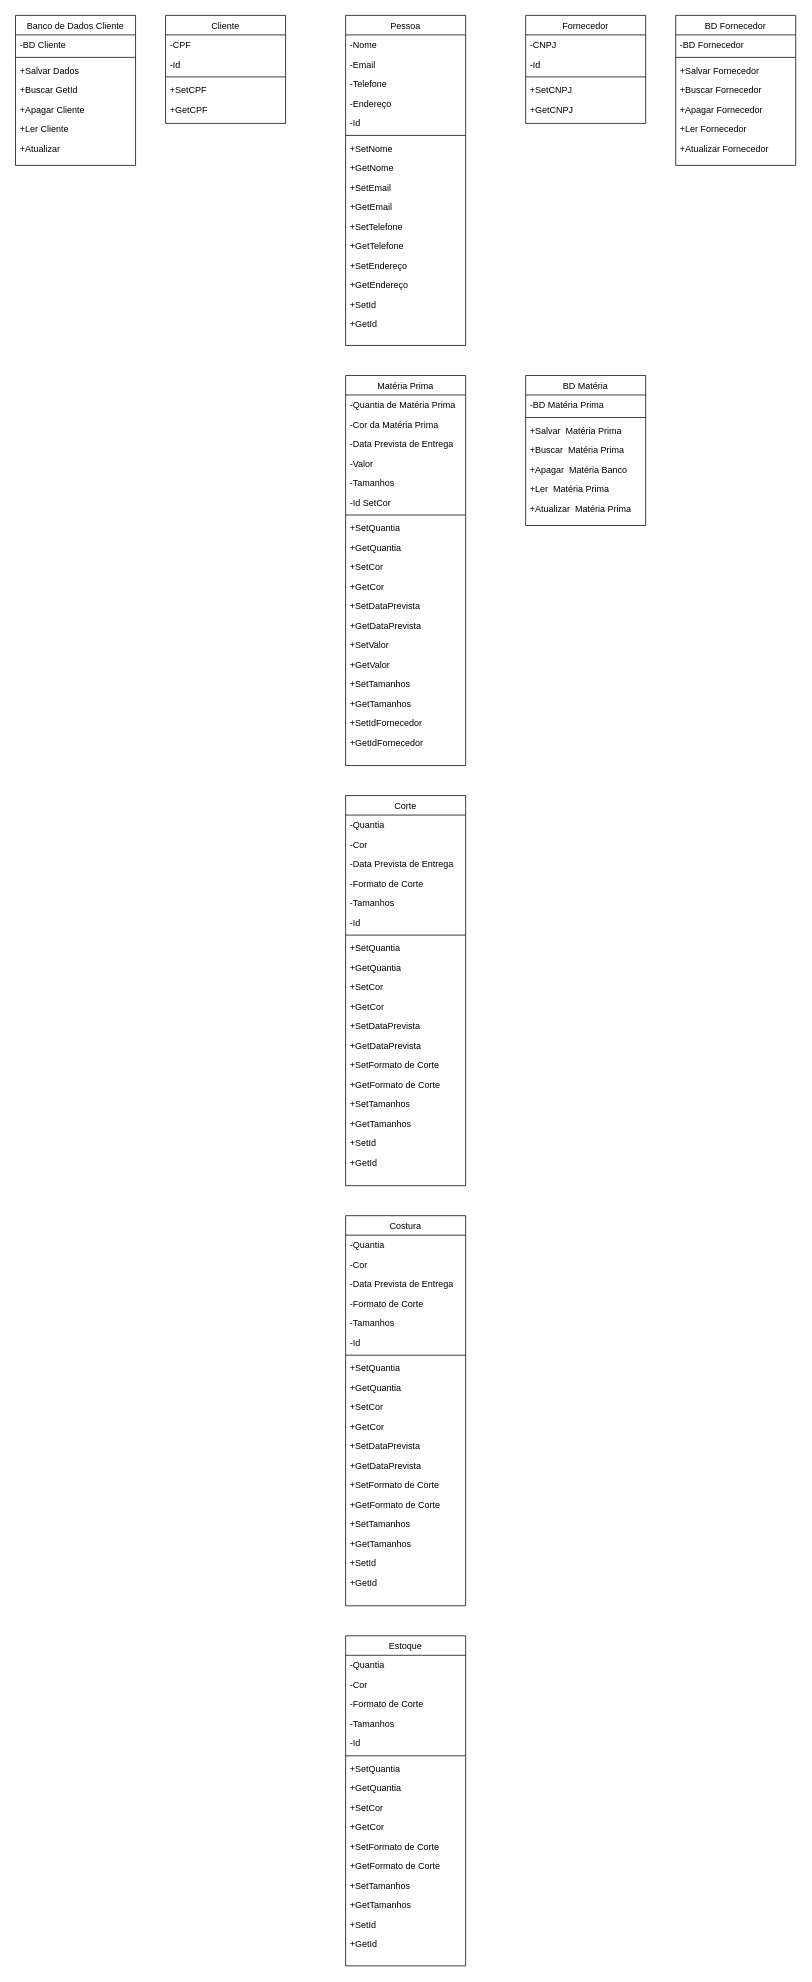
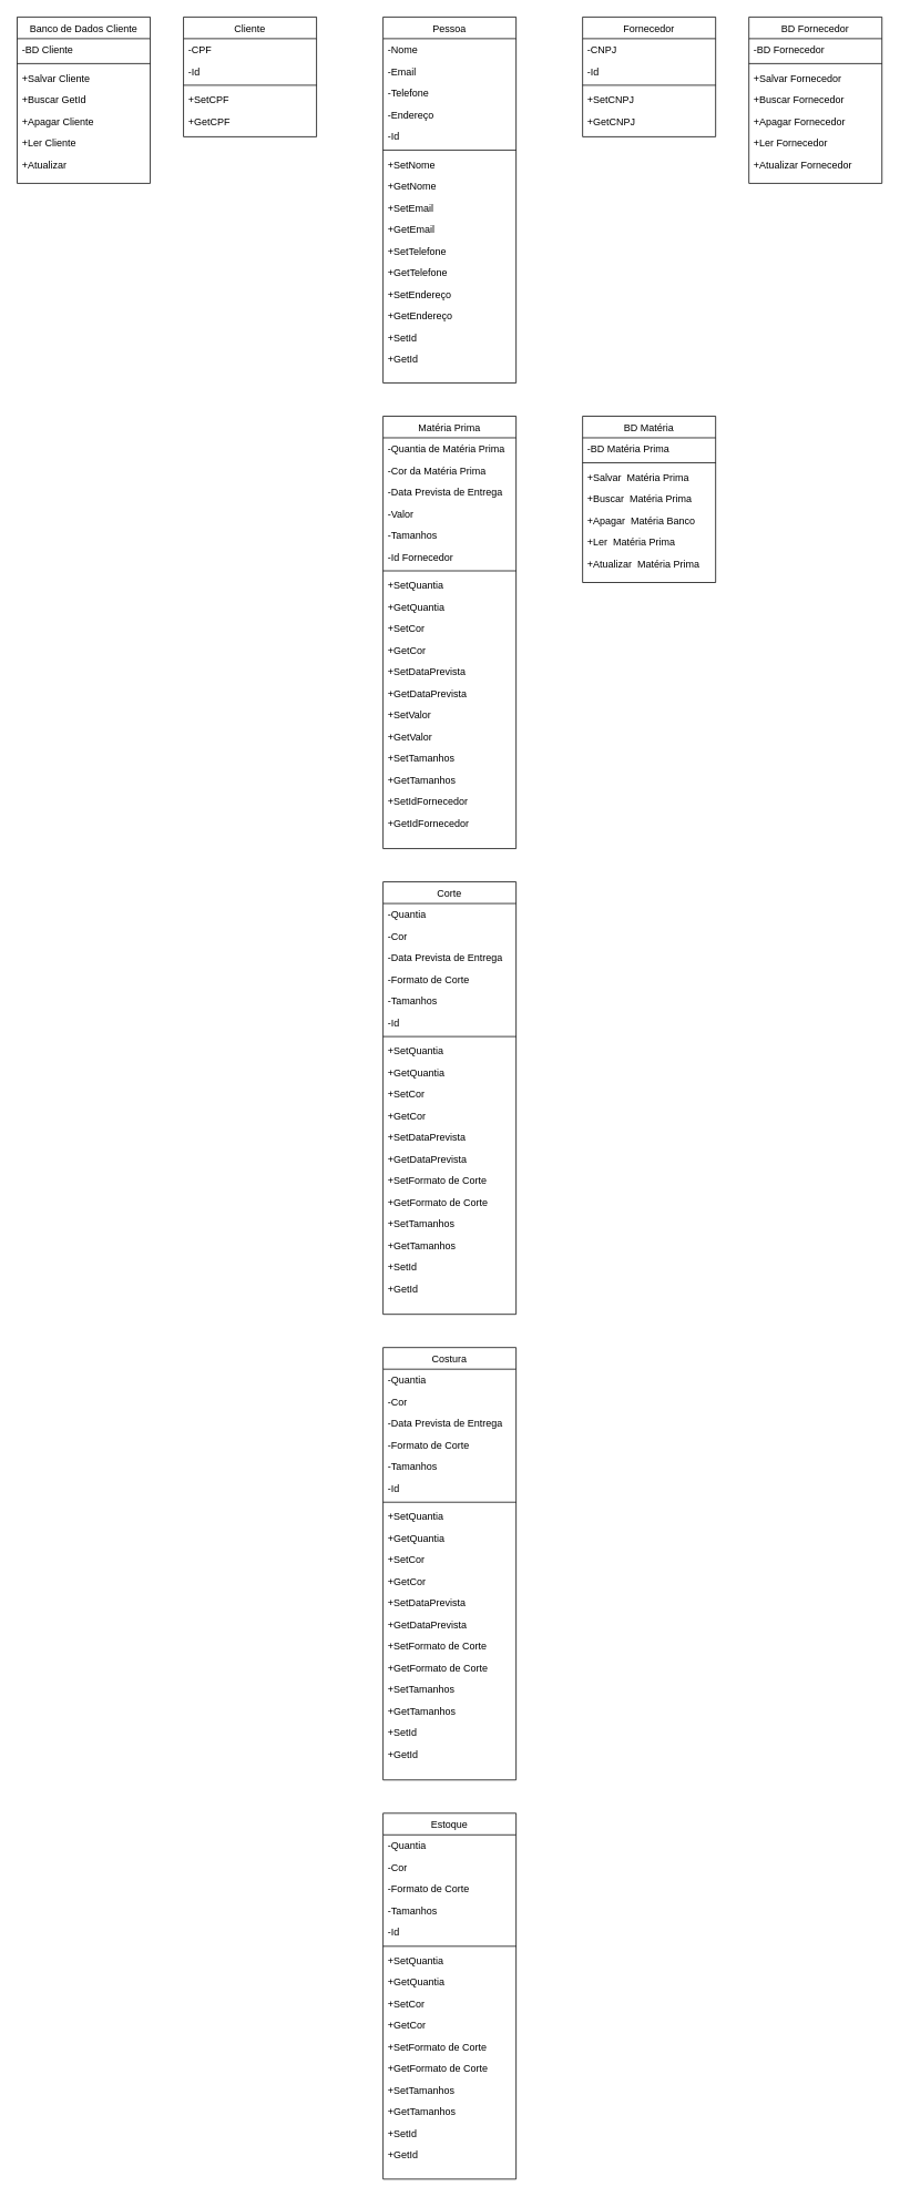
- <mxCell id="11" value="+Salvar Dados" style="text;align=left;verticalAlign=top;spacingLeft=4;spacingRight=4;overflow=hidden;rotatable=0;points=[[0,0.5],[1,0.5]];portConstraint=eastwest;" parent="8" vertex="1"><mxGeometry y="60" width="160" height="26" as="geometry" /></mxCell>
+ <mxCell id="11" value="+Salvar Cliente" style="text;align=left;verticalAlign=top;spacingLeft=4;spacingRight=4;overflow=hidden;rotatable=0;points=[[0,0.5],[1,0.5]];portConstraint=eastwest;" parent="8" vertex="1"><mxGeometry y="60" width="160" height="26" as="geometry" /></mxCell>
- <mxCell id="22" value="-Id SetCor" style="text;align=left;verticalAlign=top;spacingLeft=4;spacingRight=4;overflow=hidden;rotatable=0;points=[[0,0.5],[1,0.5]];portConstraint=eastwest;rounded=0;shadow=0;html=0;" parent="16" vertex="1"><mxGeometry y="156" width="160" height="26" as="geometry" /></mxCell>
+ <mxCell id="22" value="-Id Fornecedor" style="text;align=left;verticalAlign=top;spacingLeft=4;spacingRight=4;overflow=hidden;rotatable=0;points=[[0,0.5],[1,0.5]];portConstraint=eastwest;rounded=0;shadow=0;html=0;" parent="16" vertex="1"><mxGeometry y="156" width="160" height="26" as="geometry" /></mxCell>
